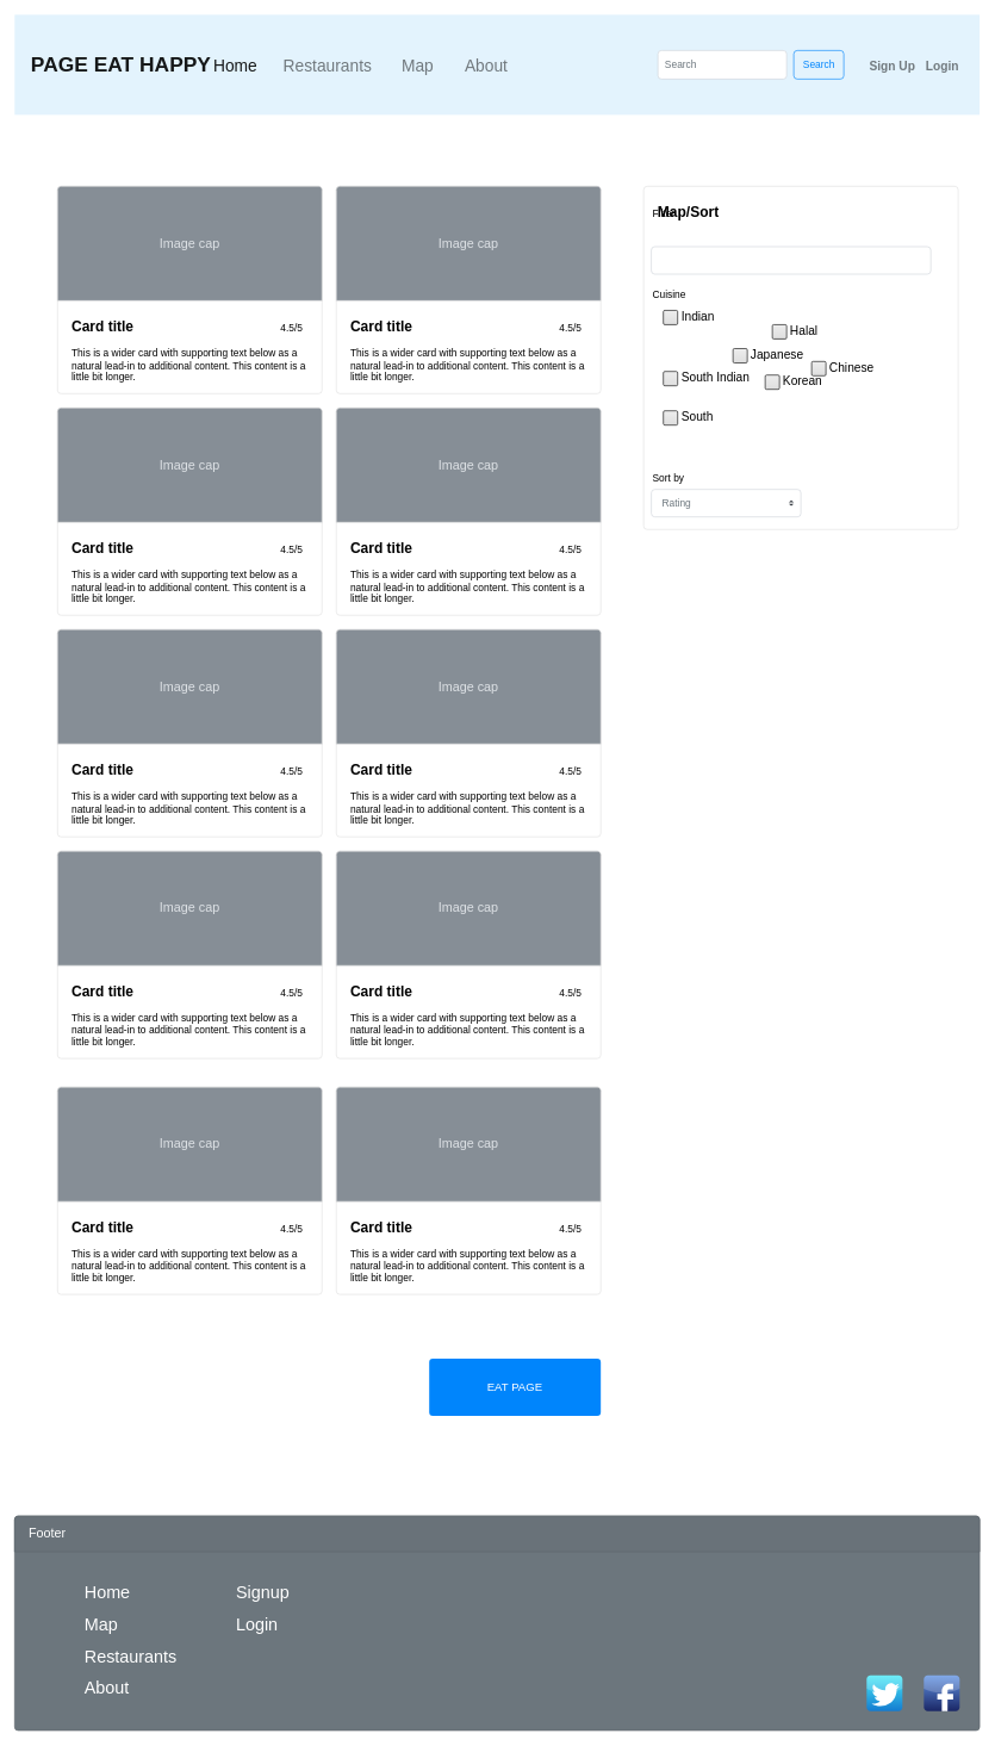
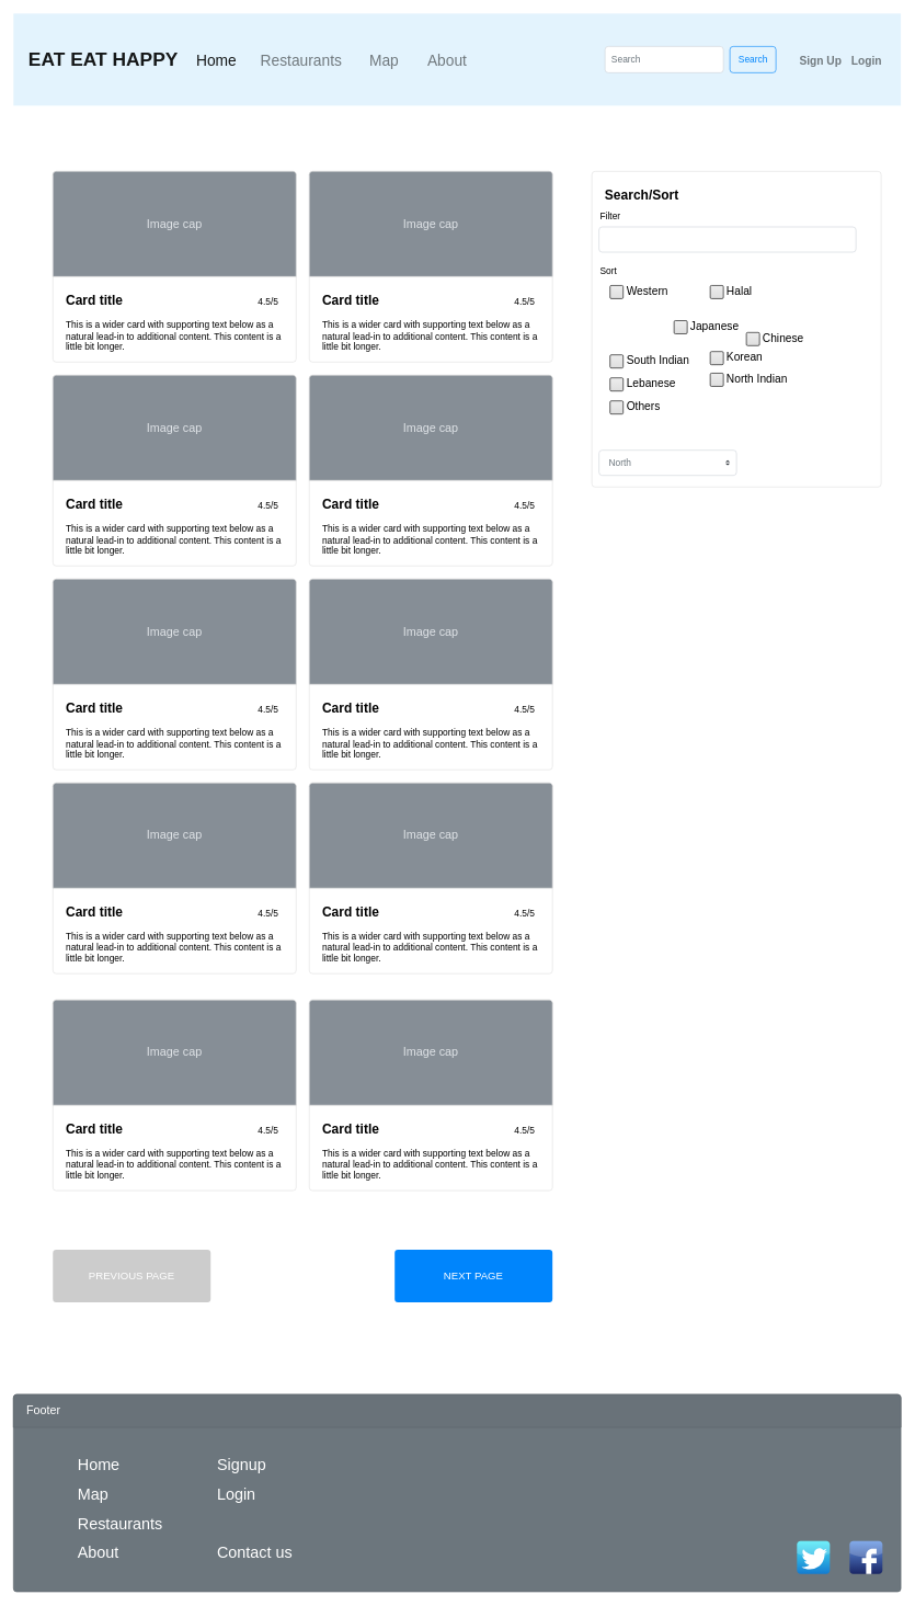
- <mxCell id="2" value="&lt;font style=&quot;font-size: 29px&quot;&gt;&lt;b&gt;&amp;nbsp;PAGE EAT HAPPY&lt;/b&gt;&lt;/font&gt;" style="html=1;shadow=0;dashed=0;fillColor=#E3F3FD;strokeColor=none;fontSize=16;fontColor=#161819;align=left;spacing=15;" parent="1" vertex="1"><mxGeometry width="1350" height="140" as="geometry" x="20" y="20" /></mxCell>
+ <mxCell id="2" value="&lt;font style=&quot;font-size: 29px&quot;&gt;&lt;b&gt;&amp;nbsp;EAT EAT HAPPY&lt;/b&gt;&lt;/font&gt;" style="html=1;shadow=0;dashed=0;fillColor=#E3F3FD;strokeColor=none;fontSize=16;fontColor=#161819;align=left;spacing=15;" parent="1" vertex="1"><mxGeometry width="1350" height="140" as="geometry" x="20" y="20" /></mxCell>
- <mxCell id="30" value="&lt;b&gt;&lt;font style=&quot;font-size: 20px&quot;&gt;Map/Sort&lt;/font&gt;&lt;font style=&quot;color: rgb(108 , 118 , 125) ; font-size: 14px&quot;&gt;&lt;br&gt;&lt;/font&gt;&lt;/b&gt;" style="html=1;shadow=0;dashed=0;shape=mxgraph.bootstrap.rrect;rSize=5;strokeColor=#DFDFDF;html=1;whiteSpace=wrap;fillColor=#ffffff;fontColor=#000000;verticalAlign=top;align=left;spacing=20;fontSize=14;" parent="1" vertex="1"><mxGeometry x="900" y="260" width="440" height="480" as="geometry" /></mxCell>
+ <mxCell id="30" value="&lt;b&gt;&lt;font style=&quot;font-size: 20px&quot;&gt;Search/Sort&lt;/font&gt;&lt;font style=&quot;color: rgb(108 , 118 , 125) ; font-size: 14px&quot;&gt;&lt;br&gt;&lt;/font&gt;&lt;/b&gt;" style="html=1;shadow=0;dashed=0;shape=mxgraph.bootstrap.rrect;rSize=5;strokeColor=#DFDFDF;html=1;whiteSpace=wrap;fillColor=#ffffff;fontColor=#000000;verticalAlign=top;align=left;spacing=20;fontSize=14;" parent="1" vertex="1"><mxGeometry x="900" y="260" width="440" height="480" as="geometry" /></mxCell>
- <mxCell id="31" value="Filter" style="fillColor=none;strokeColor=none;align=left;fontSize=14;" parent="30" vertex="1"><mxGeometry x="10.732" y="23.655" width="53.659" height="28.8" as="geometry" /></mxCell>
+ <mxCell id="31" value="Filter" style="fillColor=none;strokeColor=none;align=left;fontSize=14;" parent="30" vertex="1"><mxGeometry x="10.732" y="53.655" width="53.659" height="28.8" as="geometry" /></mxCell>
- <mxCell id="43" value="Cuisine" style="fillColor=none;strokeColor=none;align=left;fontSize=14;" parent="30" vertex="1"><mxGeometry x="10.736" y="136.414" width="53.659" height="28.8" as="geometry" /></mxCell>
+ <mxCell id="43" value="Sort" style="fillColor=none;strokeColor=none;align=left;fontSize=14;" parent="30" vertex="1"><mxGeometry x="10.736" y="136.414" width="53.659" height="28.8" as="geometry" /></mxCell>
- <mxCell id="37" value="Indian" style="html=1;shadow=0;dashed=0;shape=mxgraph.bootstrap.checkbox2;labelPosition=right;verticalLabelPosition=middle;align=left;verticalAlign=middle;gradientColor=#DEDEDE;fillColor=#EDEDED;checked=0;spacing=5;checkedFill=#0085FC;checkedStroke=#ffffff;fontSize=17;labelBackgroundColor=none;" parent="30" vertex="1"><mxGeometry x="27.56" y="173.524" width="20" height="20" as="geometry" /></mxCell>
+ <mxCell id="37" value="Western" style="html=1;shadow=0;dashed=0;shape=mxgraph.bootstrap.checkbox2;labelPosition=right;verticalLabelPosition=middle;align=left;verticalAlign=middle;gradientColor=#DEDEDE;fillColor=#EDEDED;checked=0;spacing=5;checkedFill=#0085FC;checkedStroke=#ffffff;fontSize=17;labelBackgroundColor=none;" parent="30" vertex="1"><mxGeometry x="27.56" y="173.524" width="20" height="20" as="geometry" /></mxCell>
- <mxCell id="38" value="Halal" style="html=1;shadow=0;dashed=0;shape=mxgraph.bootstrap.checkbox2;labelPosition=right;verticalLabelPosition=middle;align=left;verticalAlign=middle;gradientColor=#DEDEDE;fillColor=#EDEDED;checked=0;spacing=5;checkedFill=#0085FC;checkedStroke=#ffffff;fontSize=17;labelBackgroundColor=none;" parent="30" vertex="1"><mxGeometry x="180" y="193.524" width="20" height="20" as="geometry" /></mxCell>
+ <mxCell id="38" value="Halal" style="html=1;shadow=0;dashed=0;shape=mxgraph.bootstrap.checkbox2;labelPosition=right;verticalLabelPosition=middle;align=left;verticalAlign=middle;gradientColor=#DEDEDE;fillColor=#EDEDED;checked=0;spacing=5;checkedFill=#0085FC;checkedStroke=#ffffff;fontSize=17;labelBackgroundColor=none;" parent="30" vertex="1"><mxGeometry x="180" y="173.524" width="20" height="20" as="geometry" /></mxCell>
- <mxCell id="42" value="South Indian" style="html=1;shadow=0;dashed=0;shape=mxgraph.bootstrap.checkbox2;labelPosition=right;verticalLabelPosition=middle;align=left;verticalAlign=middle;gradientColor=#DEDEDE;fillColor=#EDEDED;checked=0;spacing=5;checkedFill=#0085FC;checkedStroke=#ffffff;fontSize=17;labelBackgroundColor=none;" parent="30" vertex="1"><mxGeometry x="27.56" y="259" width="20" height="20" as="geometry" /></mxCell>
+ <mxCell id="42" value="South Indian" style="html=1;shadow=0;dashed=0;shape=mxgraph.bootstrap.checkbox2;labelPosition=right;verticalLabelPosition=middle;align=left;verticalAlign=middle;gradientColor=#DEDEDE;fillColor=#EDEDED;checked=0;spacing=5;checkedFill=#0085FC;checkedStroke=#ffffff;fontSize=17;labelBackgroundColor=none;" parent="30" vertex="1"><mxGeometry x="27.56" y="279" width="20" height="20" as="geometry" /></mxCell>
- <mxCell id="41" value="Korean" style="html=1;shadow=0;dashed=0;shape=mxgraph.bootstrap.checkbox2;labelPosition=right;verticalLabelPosition=middle;align=left;verticalAlign=middle;gradientColor=#DEDEDE;fillColor=#EDEDED;checked=0;spacing=5;checkedFill=#0085FC;checkedStroke=#ffffff;fontSize=17;labelBackgroundColor=none;" parent="30" vertex="1"><mxGeometry x="170" y="264" width="20" height="20" as="geometry" /></mxCell>
+ <mxCell id="41" value="Korean" style="html=1;shadow=0;dashed=0;shape=mxgraph.bootstrap.checkbox2;labelPosition=right;verticalLabelPosition=middle;align=left;verticalAlign=middle;gradientColor=#DEDEDE;fillColor=#EDEDED;checked=0;spacing=5;checkedFill=#0085FC;checkedStroke=#ffffff;fontSize=17;labelBackgroundColor=none;" parent="30" vertex="1"><mxGeometry x="180" y="274" width="20" height="20" as="geometry" /></mxCell>
+ <mxCell id="45" value="North Indian" style="html=1;shadow=0;dashed=0;shape=mxgraph.bootstrap.checkbox2;labelPosition=right;verticalLabelPosition=middle;align=left;verticalAlign=middle;gradientColor=#DEDEDE;fillColor=#EDEDED;checked=0;spacing=5;checkedFill=#0085FC;checkedStroke=#ffffff;fontSize=17;labelBackgroundColor=none;" parent="30" vertex="1"><mxGeometry x="180" y="306.93" width="20" height="20" as="geometry" /></mxCell>
- <mxCell id="44" value="South" style="html=1;shadow=0;dashed=0;shape=mxgraph.bootstrap.checkbox2;labelPosition=right;verticalLabelPosition=middle;align=left;verticalAlign=middle;gradientColor=#DEDEDE;fillColor=#EDEDED;checked=0;spacing=5;checkedFill=#0085FC;checkedStroke=#ffffff;fontSize=17;labelBackgroundColor=none;" parent="30" vertex="1"><mxGeometry x="27.57" y="314" width="20" height="20" as="geometry" /></mxCell>
+ <mxCell id="44" value="Lebanese" style="html=1;shadow=0;dashed=0;shape=mxgraph.bootstrap.checkbox2;labelPosition=right;verticalLabelPosition=middle;align=left;verticalAlign=middle;gradientColor=#DEDEDE;fillColor=#EDEDED;checked=0;spacing=5;checkedFill=#0085FC;checkedStroke=#ffffff;fontSize=17;labelBackgroundColor=none;" parent="30" vertex="1"><mxGeometry x="27.57" y="314" width="20" height="20" as="geometry" /></mxCell>
+ <mxCell id="46" value="Others" style="html=1;shadow=0;dashed=0;shape=mxgraph.bootstrap.checkbox2;labelPosition=right;verticalLabelPosition=middle;align=left;verticalAlign=middle;gradientColor=#DEDEDE;fillColor=#EDEDED;checked=0;spacing=5;checkedFill=#0085FC;checkedStroke=#ffffff;fontSize=17;labelBackgroundColor=none;" parent="30" vertex="1"><mxGeometry x="27.56" y="349" width="20" height="20" as="geometry" /></mxCell>
- <mxCell id="33" value="Sort by" style="fillColor=none;strokeColor=none;align=left;fontSize=14;" parent="30" vertex="1"><mxGeometry x="10.726" y="393.201" width="53.659" height="28.8" as="geometry" /></mxCell>
- <mxCell id="34" value="Rating" style="html=1;shadow=0;dashed=0;shape=mxgraph.bootstrap.rrect;rSize=5;fillColor=#ffffff;strokeColor=#CED4DA;align=left;spacing=15;fontSize=14;fontColor=#6C767D;" parent="30" vertex="1"><mxGeometry x="10.74" y="424.001" width="209.26" height="38.4" as="geometry" /></mxCell>
+ <mxCell id="34" value="North" style="html=1;shadow=0;dashed=0;shape=mxgraph.bootstrap.rrect;rSize=5;fillColor=#ffffff;strokeColor=#CED4DA;align=left;spacing=15;fontSize=14;fontColor=#6C767D;" parent="30" vertex="1"><mxGeometry x="10.74" y="424.001" width="209.26" height="38.4" as="geometry" /></mxCell>
+ <mxCell id="60" value="PREVIOUS PAGE" style="html=1;shadow=0;dashed=0;shape=mxgraph.bootstrap.rrect;rSize=5;strokeColor=none;strokeWidth=1;fontColor=#FFFFFF;whiteSpace=wrap;align=center;verticalAlign=middle;spacingLeft=0;fontStyle=0;fontSize=16;spacing=5;labelBackgroundColor=none;fillColor=#CCCCCC;" parent="1" vertex="1"><mxGeometry x="80" y="1900" width="240" height="80" as="geometry" /></mxCell>
- <mxCell id="59" value="EAT PAGE" style="html=1;shadow=0;dashed=0;shape=mxgraph.bootstrap.rrect;rSize=5;strokeColor=none;strokeWidth=1;fillColor=#0085FC;fontColor=#FFFFFF;whiteSpace=wrap;align=center;verticalAlign=middle;spacingLeft=0;fontStyle=0;fontSize=16;spacing=5;labelBackgroundColor=none;" parent="1" vertex="1"><mxGeometry x="600" y="1900" width="240" height="80" as="geometry" /></mxCell>
+ <mxCell id="59" value="NEXT PAGE" style="html=1;shadow=0;dashed=0;shape=mxgraph.bootstrap.rrect;rSize=5;strokeColor=none;strokeWidth=1;fillColor=#0085FC;fontColor=#FFFFFF;whiteSpace=wrap;align=center;verticalAlign=middle;spacingLeft=0;fontStyle=0;fontSize=16;spacing=5;labelBackgroundColor=none;" parent="1" vertex="1"><mxGeometry x="600" y="1900" width="240" height="80" as="geometry" /></mxCell>
+ <mxCell id="21" value="Contact us" style="fillColor=none;strokeColor=none;fontSize=24;align=left;spacing=10;fontColor=#FFFFFF;" parent="11" vertex="1"><mxGeometry x="300" y="223" width="80" height="30" as="geometry" /></mxCell>
